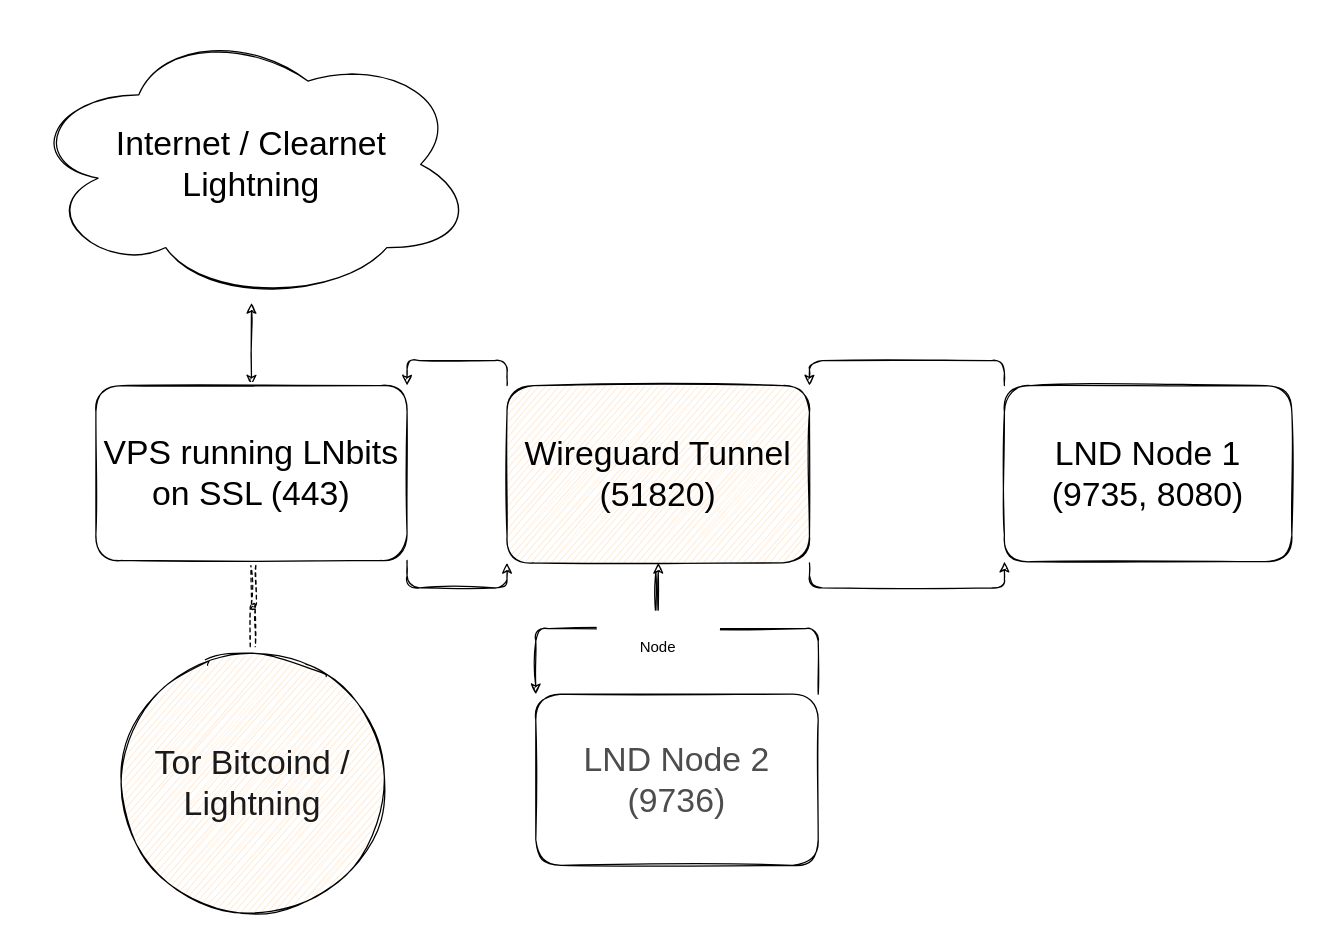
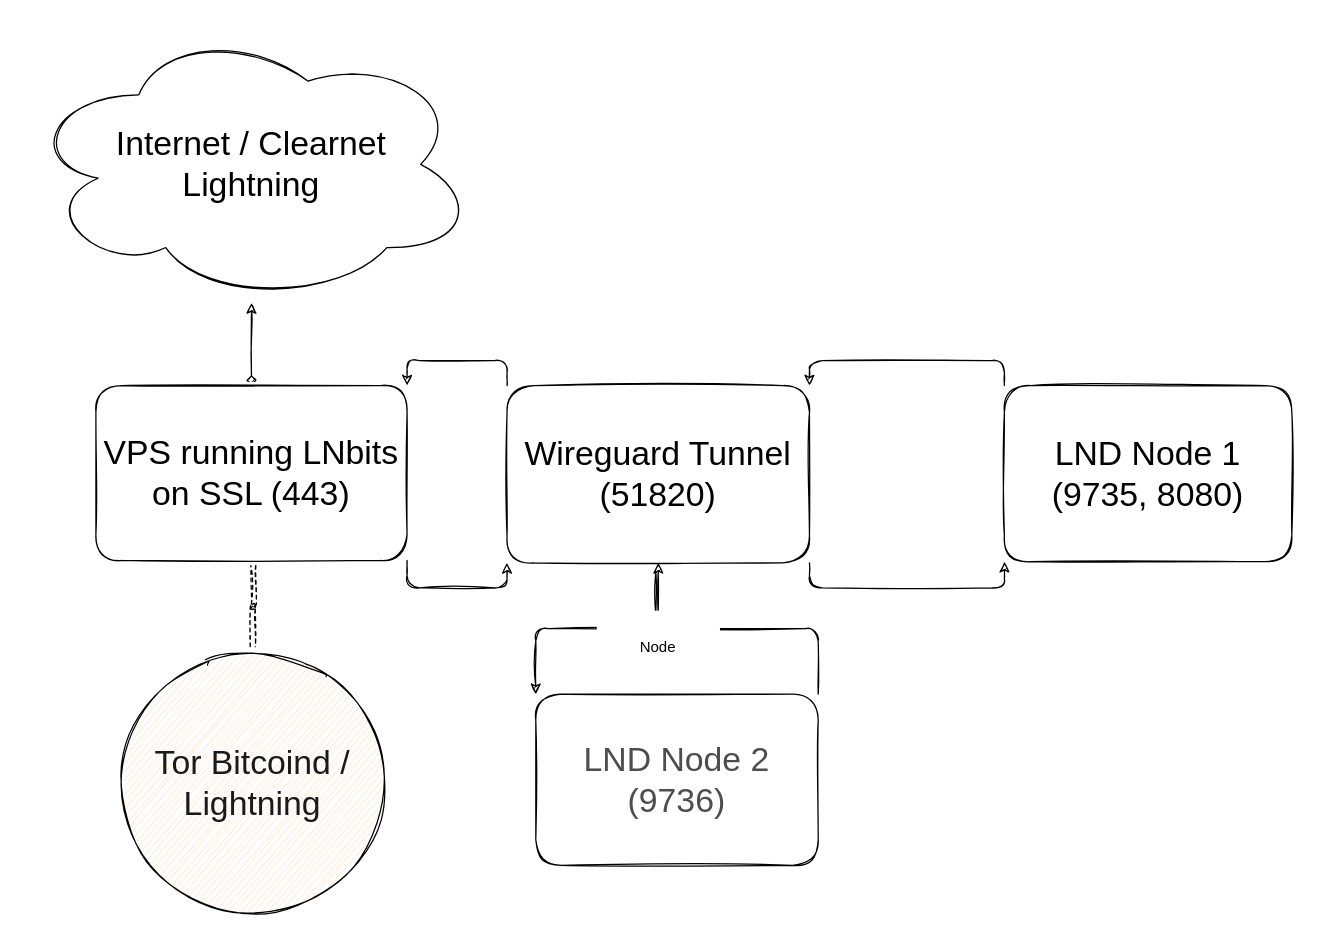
- <mxCell id="2" value="" style="edgeStyle=orthogonalEdgeStyle;rounded=1;orthogonalLoop=1;jettySize=auto;html=1;startArrow=classic;startFill=1;sketch=1;" parent="1" source="3" target="5" edge="1"><mxGeometry relative="1" as="geometry" /></mxCell>
+ <mxCell id="2" value="" style="edgeStyle=orthogonalEdgeStyle;rounded=1;orthogonalLoop=1;jettySize=auto;html=1;startArrow=classic;startFill=1;sketch=1;endArrow=diamond;" parent="1" source="3" target="5" edge="1"><mxGeometry relative="1" as="geometry" /></mxCell>
- <mxCell id="7" value="&lt;font style=&quot;font-size: 27px;&quot;&gt;Wireguard Tunnel&lt;br&gt;(51820)&lt;/font&gt;" style="whiteSpace=wrap;html=1;rounded=1;sketch=1;fillColor=#ffe6cc;" parent="1" vertex="1"><mxGeometry x="405" y="308" width="242" height="142" as="geometry" /></mxCell>
+ <mxCell id="7" value="&lt;font style=&quot;font-size: 27px;&quot;&gt;Wireguard Tunnel&lt;br&gt;(51820)&lt;/font&gt;" style="whiteSpace=wrap;html=1;rounded=1;sketch=1;" parent="1" vertex="1"><mxGeometry x="405" y="308" width="242" height="142" as="geometry" /></mxCell>
